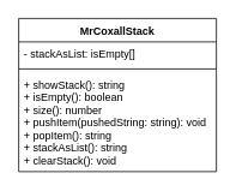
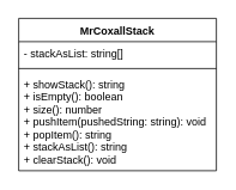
- <mxCell id="3" value="- stackAsList: isEmpty[]" style="text;strokeColor=none;fillColor=none;align=left;verticalAlign=top;spacingLeft=4;spacingRight=4;overflow=hidden;rotatable=0;points=[[0,0.5],[1,0.5]];portConstraint=eastwest;" parent="2" vertex="1"><mxGeometry y="26" width="220" height="26" as="geometry" /></mxCell>
+ <mxCell id="3" value="- stackAsList: string[]" style="text;strokeColor=none;fillColor=none;align=left;verticalAlign=top;spacingLeft=4;spacingRight=4;overflow=hidden;rotatable=0;points=[[0,0.5],[1,0.5]];portConstraint=eastwest;" parent="2" vertex="1"><mxGeometry y="26" width="220" height="26" as="geometry" /></mxCell>
